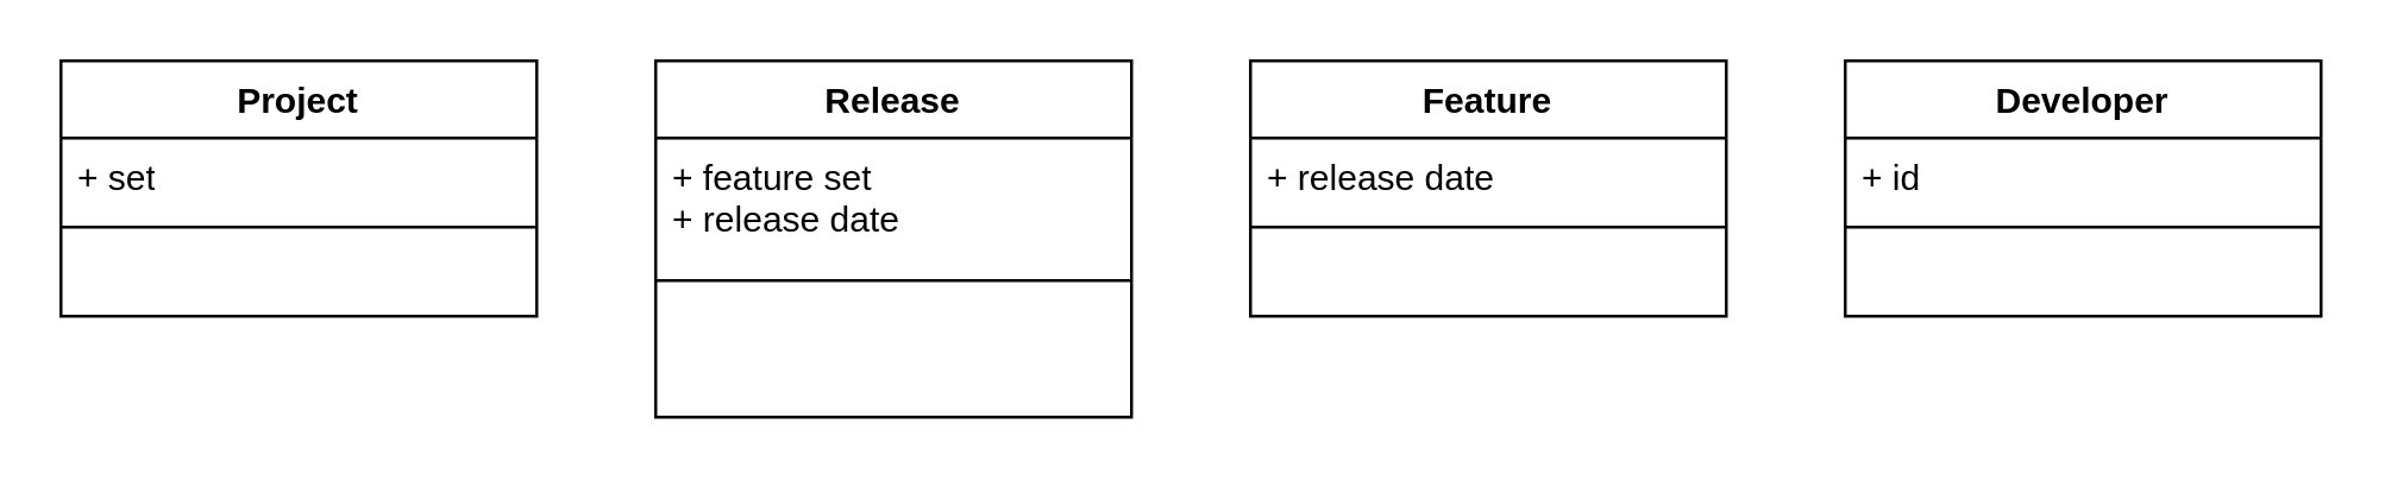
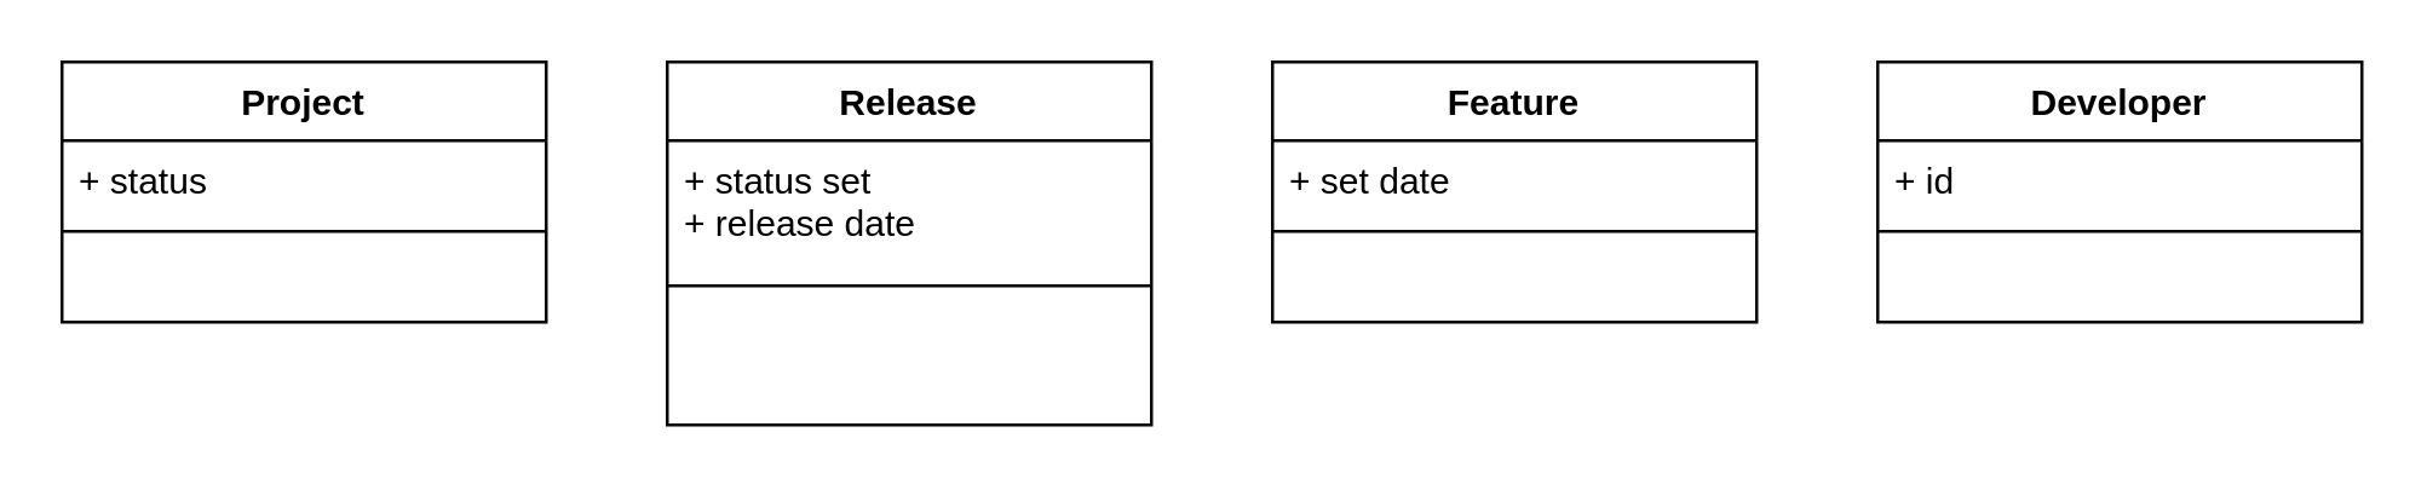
- <mxCell id="3" value="+ set" style="text;strokeColor=none;fillColor=none;align=left;verticalAlign=top;spacingLeft=4;spacingRight=4;overflow=hidden;rotatable=0;points=[[0,0.5],[1,0.5]];portConstraint=eastwest;whiteSpace=wrap;html=1;" vertex="1" parent="2"><mxGeometry y="26" width="160" height="26" as="geometry" /></mxCell>
+ <mxCell id="3" value="+ status" style="text;strokeColor=none;fillColor=none;align=left;verticalAlign=top;spacingLeft=4;spacingRight=4;overflow=hidden;rotatable=0;points=[[0,0.5],[1,0.5]];portConstraint=eastwest;whiteSpace=wrap;html=1;" vertex="1" parent="2"><mxGeometry y="26" width="160" height="26" as="geometry" /></mxCell>
- <mxCell id="15" value="+ release date" style="text;strokeColor=none;fillColor=none;align=left;verticalAlign=top;spacingLeft=4;spacingRight=4;overflow=hidden;rotatable=0;points=[[0,0.5],[1,0.5]];portConstraint=eastwest;whiteSpace=wrap;html=1;" vertex="1" parent="14"><mxGeometry y="26" width="160" height="26" as="geometry" /></mxCell>
+ <mxCell id="15" value="+ set date" style="text;strokeColor=none;fillColor=none;align=left;verticalAlign=top;spacingLeft=4;spacingRight=4;overflow=hidden;rotatable=0;points=[[0,0.5],[1,0.5]];portConstraint=eastwest;whiteSpace=wrap;html=1;" vertex="1" parent="14"><mxGeometry y="26" width="160" height="26" as="geometry" /></mxCell>
- <mxCell id="7" value="+ feature set&lt;div&gt;+ release date&lt;/div&gt;&lt;div&gt;&lt;br&gt;&lt;/div&gt;" style="text;strokeColor=none;fillColor=none;align=left;verticalAlign=top;spacingLeft=4;spacingRight=4;overflow=hidden;rotatable=0;points=[[0,0.5],[1,0.5]];portConstraint=eastwest;whiteSpace=wrap;html=1;" vertex="1" parent="6"><mxGeometry y="26" width="160" height="44" as="geometry" /></mxCell>
+ <mxCell id="7" value="+ status set&lt;div&gt;+ release date&lt;/div&gt;&lt;div&gt;&lt;br&gt;&lt;/div&gt;" style="text;strokeColor=none;fillColor=none;align=left;verticalAlign=top;spacingLeft=4;spacingRight=4;overflow=hidden;rotatable=0;points=[[0,0.5],[1,0.5]];portConstraint=eastwest;whiteSpace=wrap;html=1;" vertex="1" parent="6"><mxGeometry y="26" width="160" height="44" as="geometry" /></mxCell>
